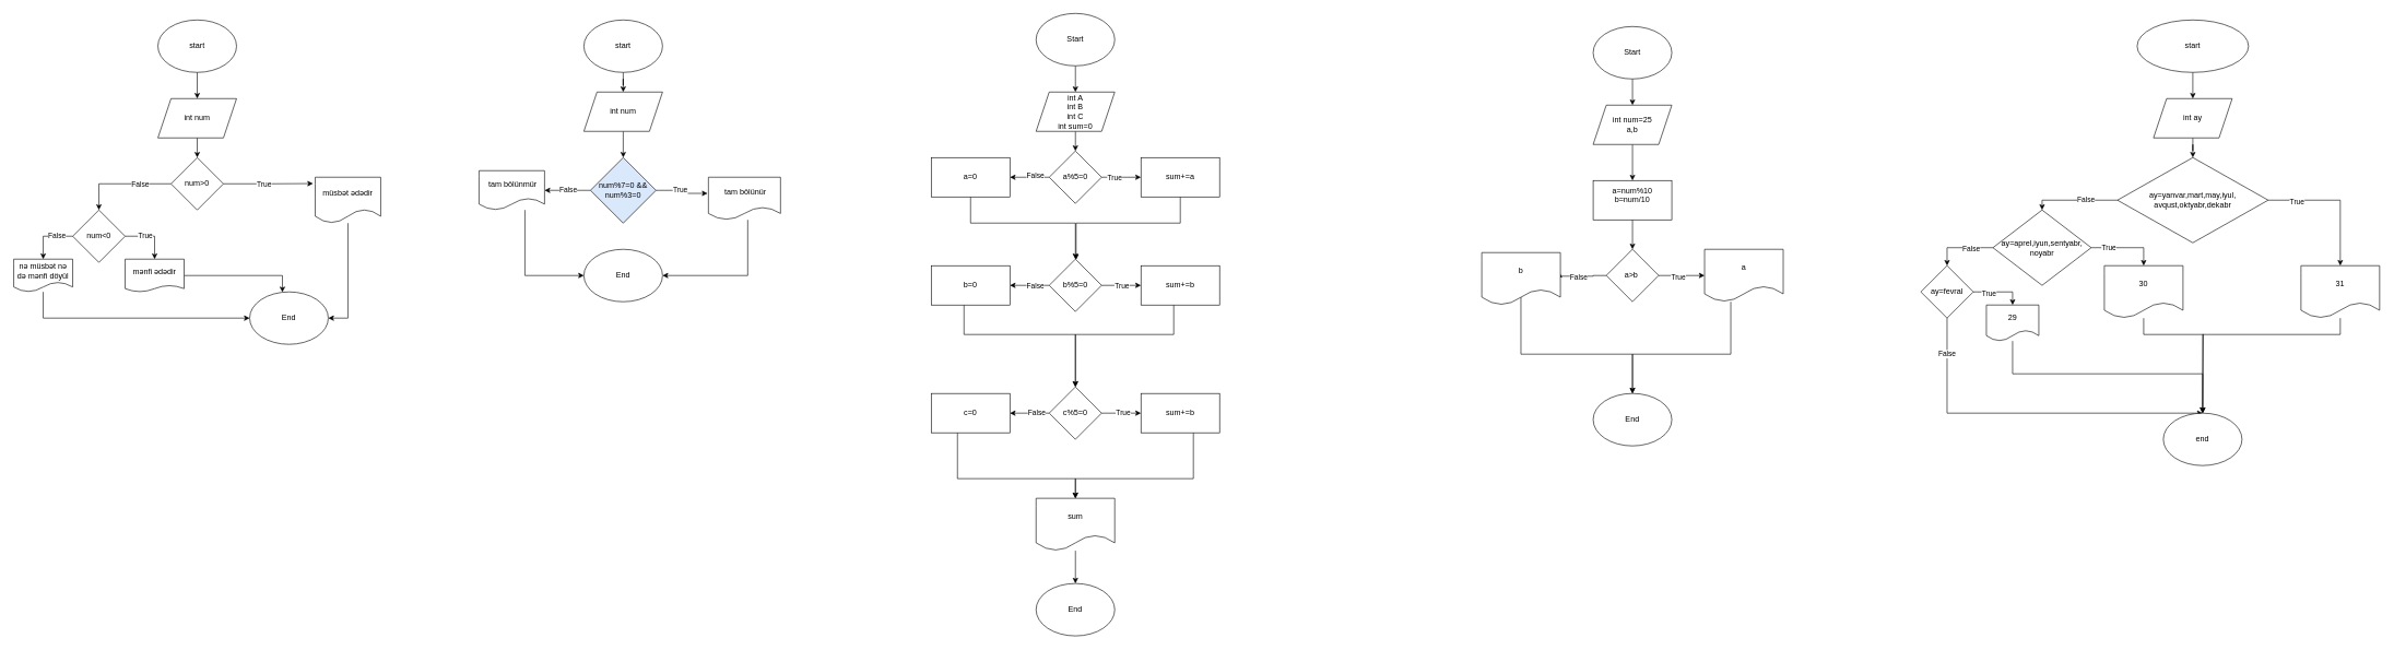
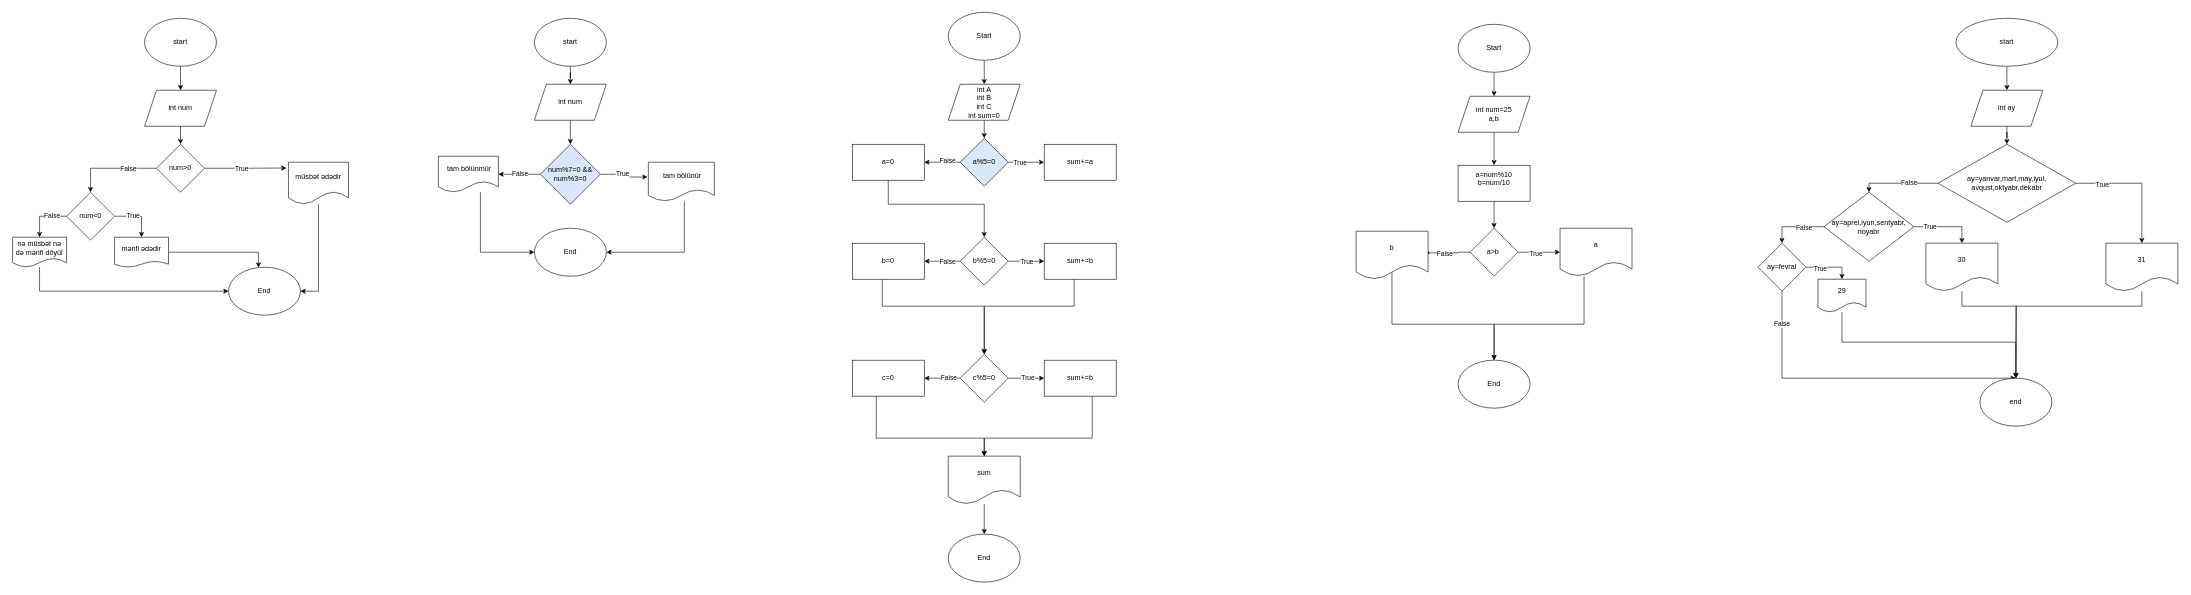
- <mxCell id="45" value="a%5=0" style="rhombus;whiteSpace=wrap;html=1;" parent="1" vertex="1"><mxGeometry x="1600" y="230" width="80" height="80" as="geometry" /></mxCell>
+ <mxCell id="45" value="a%5=0" style="rhombus;whiteSpace=wrap;html=1;fillColor=#dae8fc;" parent="1" vertex="1"><mxGeometry x="1600" y="230" width="80" height="80" as="geometry" /></mxCell>
- <mxCell id="48" style="edgeStyle=orthogonalEdgeStyle;rounded=0;orthogonalLoop=1;jettySize=auto;html=1;" parent="1" source="49" target="54" edge="1"><mxGeometry relative="1" as="geometry"><mxPoint x="1640" y="360" as="targetPoint" /><Array as="points"><mxPoint x="1800" y="340" /><mxPoint x="1641" y="340" /></Array></mxGeometry></mxCell>
